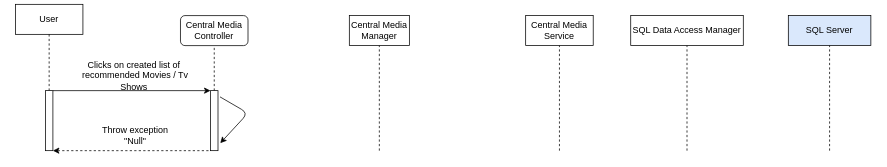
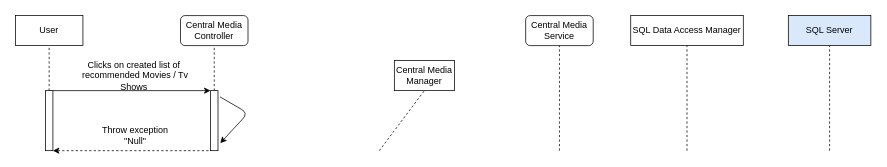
- <mxCell id="17" value="User" style="rounded=0;whiteSpace=wrap;html=1;" parent="1" vertex="1"><mxGeometry x="20" y="5" width="90" height="40" as="geometry" /></mxCell>
+ <mxCell id="17" value="User" style="rounded=0;whiteSpace=wrap;html=1;" parent="1" vertex="1"><mxGeometry x="20" y="20" width="90" height="40" as="geometry" /></mxCell>
- <mxCell id="3" value="Central Media&lt;br&gt;Manager" style="rounded=0;whiteSpace=wrap;html=1;" parent="1" vertex="1"><mxGeometry x="465" y="20" width="80" height="40" as="geometry" /></mxCell>
+ <mxCell id="3" value="Central Media&lt;br&gt;Manager" style="rounded=0;whiteSpace=wrap;html=1;" parent="1" vertex="1"><mxGeometry x="525" y="80" width="80" height="40" as="geometry" /></mxCell>
- <mxCell id="4" value="Central Media Service" style="rounded=0;whiteSpace=wrap;html=1;" parent="1" vertex="1"><mxGeometry x="700" y="20" width="90" height="40" as="geometry" /></mxCell>
+ <mxCell id="4" value="Central Media Service" style="whiteSpace=wrap;html=1;rounded=1;" parent="1" vertex="1"><mxGeometry x="700" y="20" width="90" height="40" as="geometry" /></mxCell>
